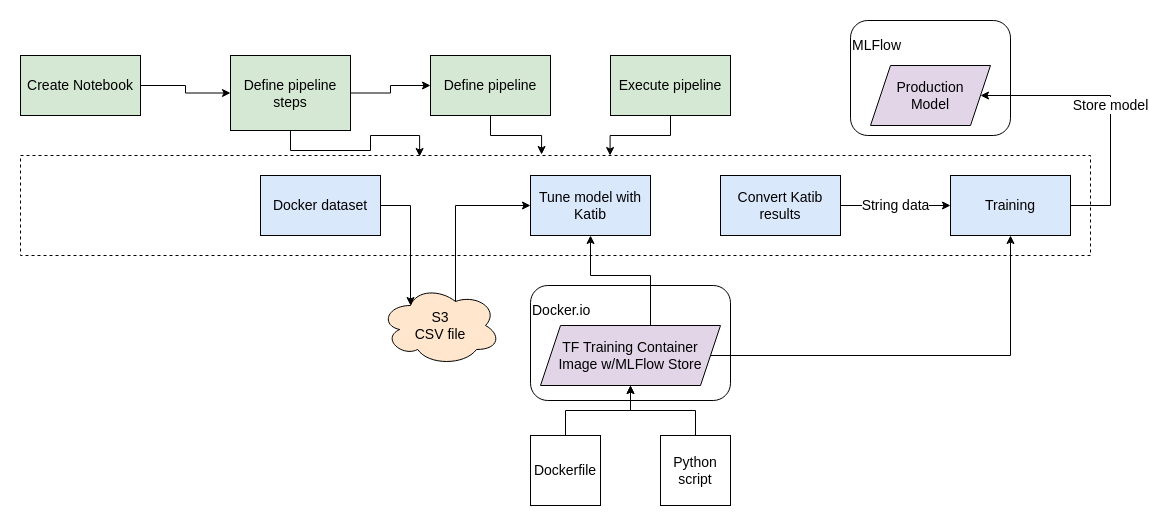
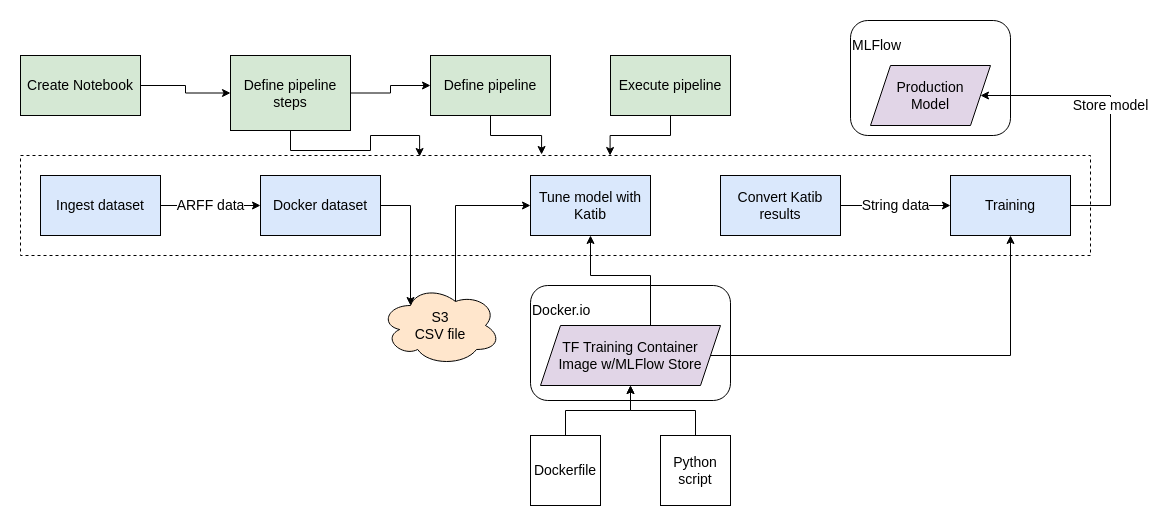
+ <mxCell id="6" value="Ingest dataset" style="rounded=0;whiteSpace=wrap;html=1;fillColor=#dae8fc;strokeColor=#000000;fontSize=14;strokeWidth=1;" parent="1" vertex="1"><mxGeometry x="40" y="175" width="120" height="60" as="geometry" /></mxCell>
+ <mxCell id="5" value="ARFF data" style="edgeStyle=orthogonalEdgeStyle;rounded=0;orthogonalLoop=1;jettySize=auto;html=1;entryX=0;entryY=0.5;entryDx=0;entryDy=0;fontSize=14;" parent="1" source="6" target="8" edge="1"><mxGeometry relative="1" as="geometry" /></mxCell>
